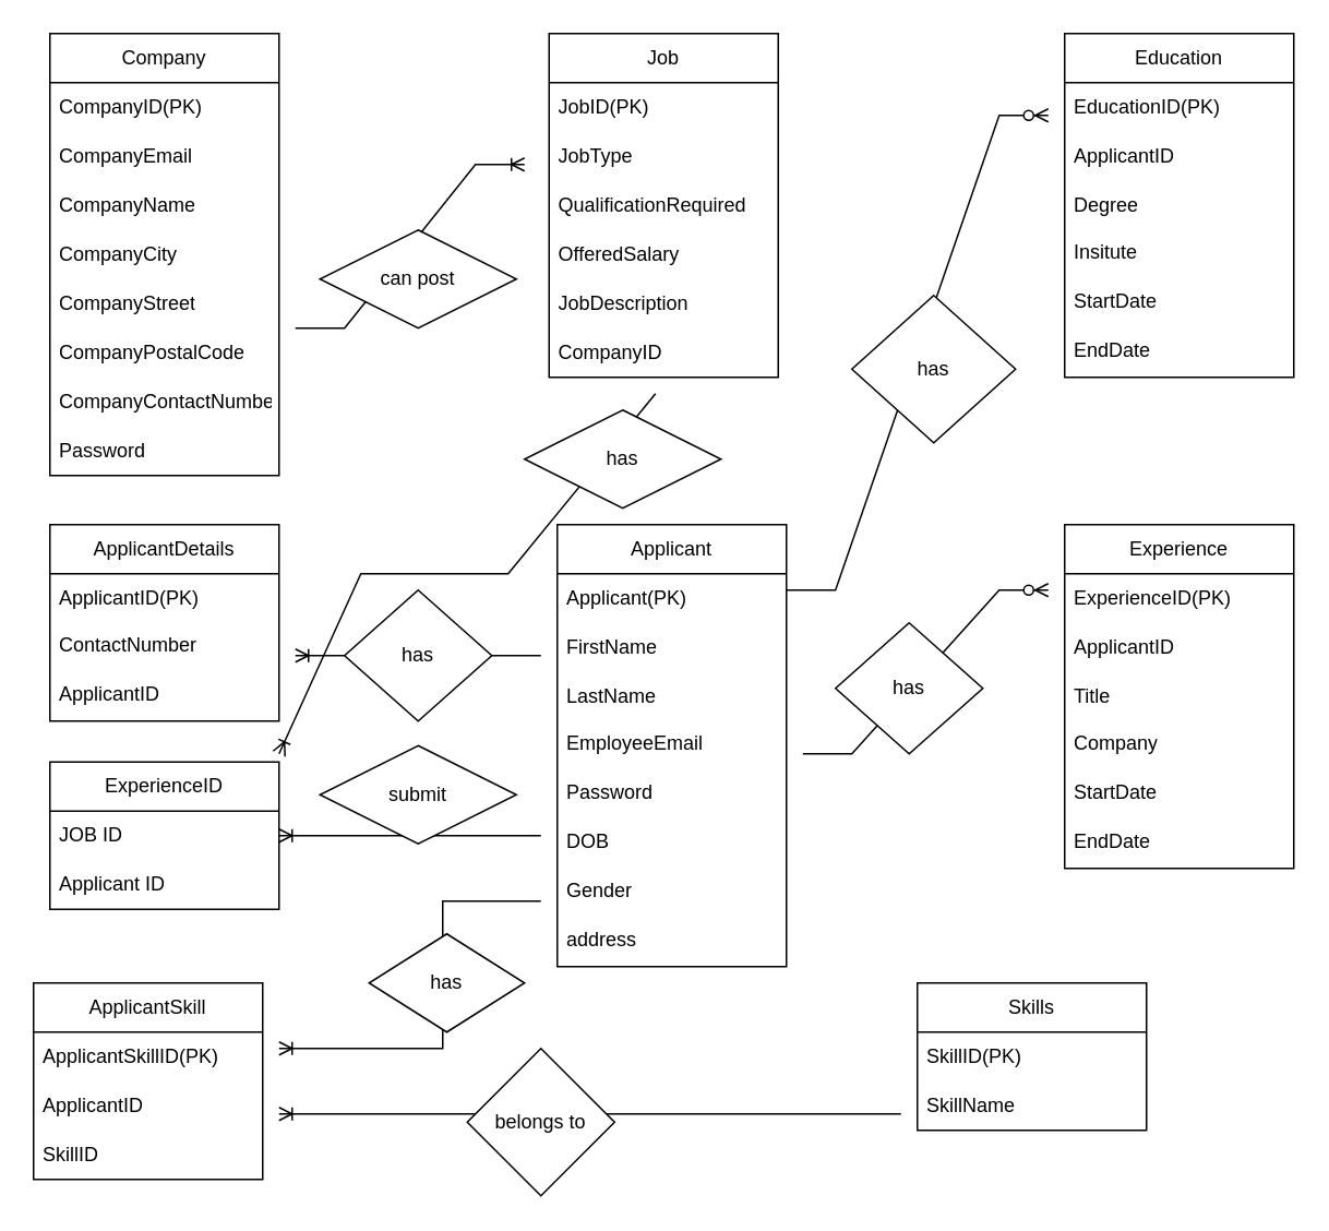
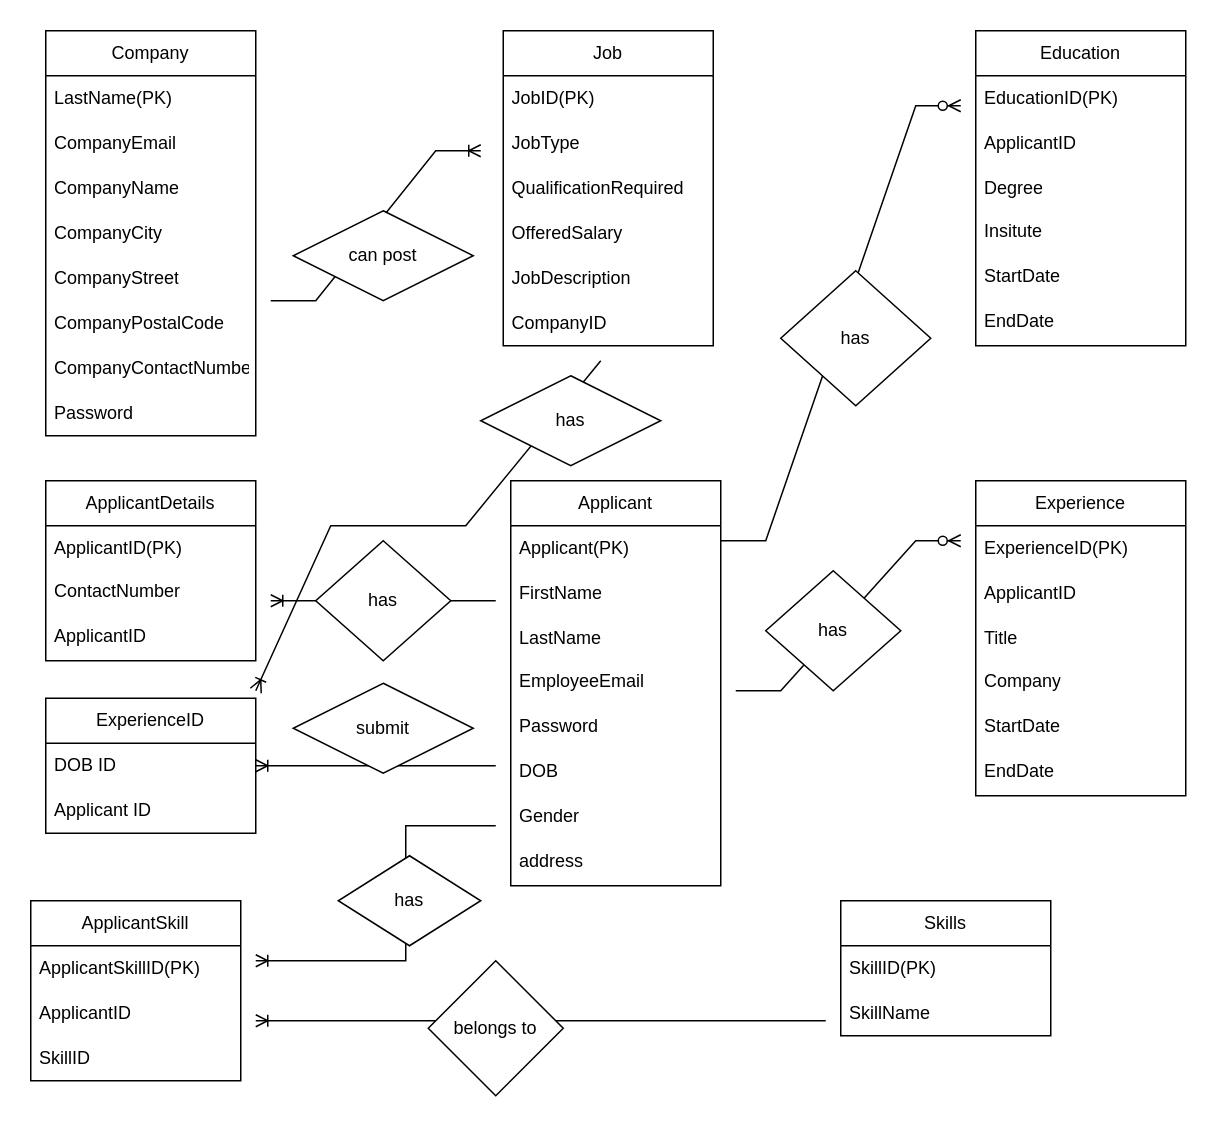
- <mxCell id="3" value="CompanyID(PK)" style="text;strokeColor=none;fillColor=none;align=left;verticalAlign=middle;spacingLeft=4;spacingRight=4;overflow=hidden;points=[[0,0.5],[1,0.5]];portConstraint=eastwest;rotatable=0;whiteSpace=wrap;html=1;" parent="2" vertex="1"><mxGeometry y="30" width="140" height="30" as="geometry" /></mxCell>
+ <mxCell id="3" value="LastName(PK)" style="text;strokeColor=none;fillColor=none;align=left;verticalAlign=middle;spacingLeft=4;spacingRight=4;overflow=hidden;points=[[0,0.5],[1,0.5]];portConstraint=eastwest;rotatable=0;whiteSpace=wrap;html=1;" parent="2" vertex="1"><mxGeometry y="30" width="140" height="30" as="geometry" /></mxCell>
- <mxCell id="65" value="JOB ID" style="text;strokeColor=none;fillColor=none;align=left;verticalAlign=middle;spacingLeft=4;spacingRight=4;overflow=hidden;points=[[0,0.5],[1,0.5]];portConstraint=eastwest;rotatable=0;whiteSpace=wrap;html=1;" parent="64" vertex="1"><mxGeometry y="30" width="140" height="30" as="geometry" /></mxCell>
+ <mxCell id="65" value="DOB ID" style="text;strokeColor=none;fillColor=none;align=left;verticalAlign=middle;spacingLeft=4;spacingRight=4;overflow=hidden;points=[[0,0.5],[1,0.5]];portConstraint=eastwest;rotatable=0;whiteSpace=wrap;html=1;" parent="64" vertex="1"><mxGeometry y="30" width="140" height="30" as="geometry" /></mxCell>
